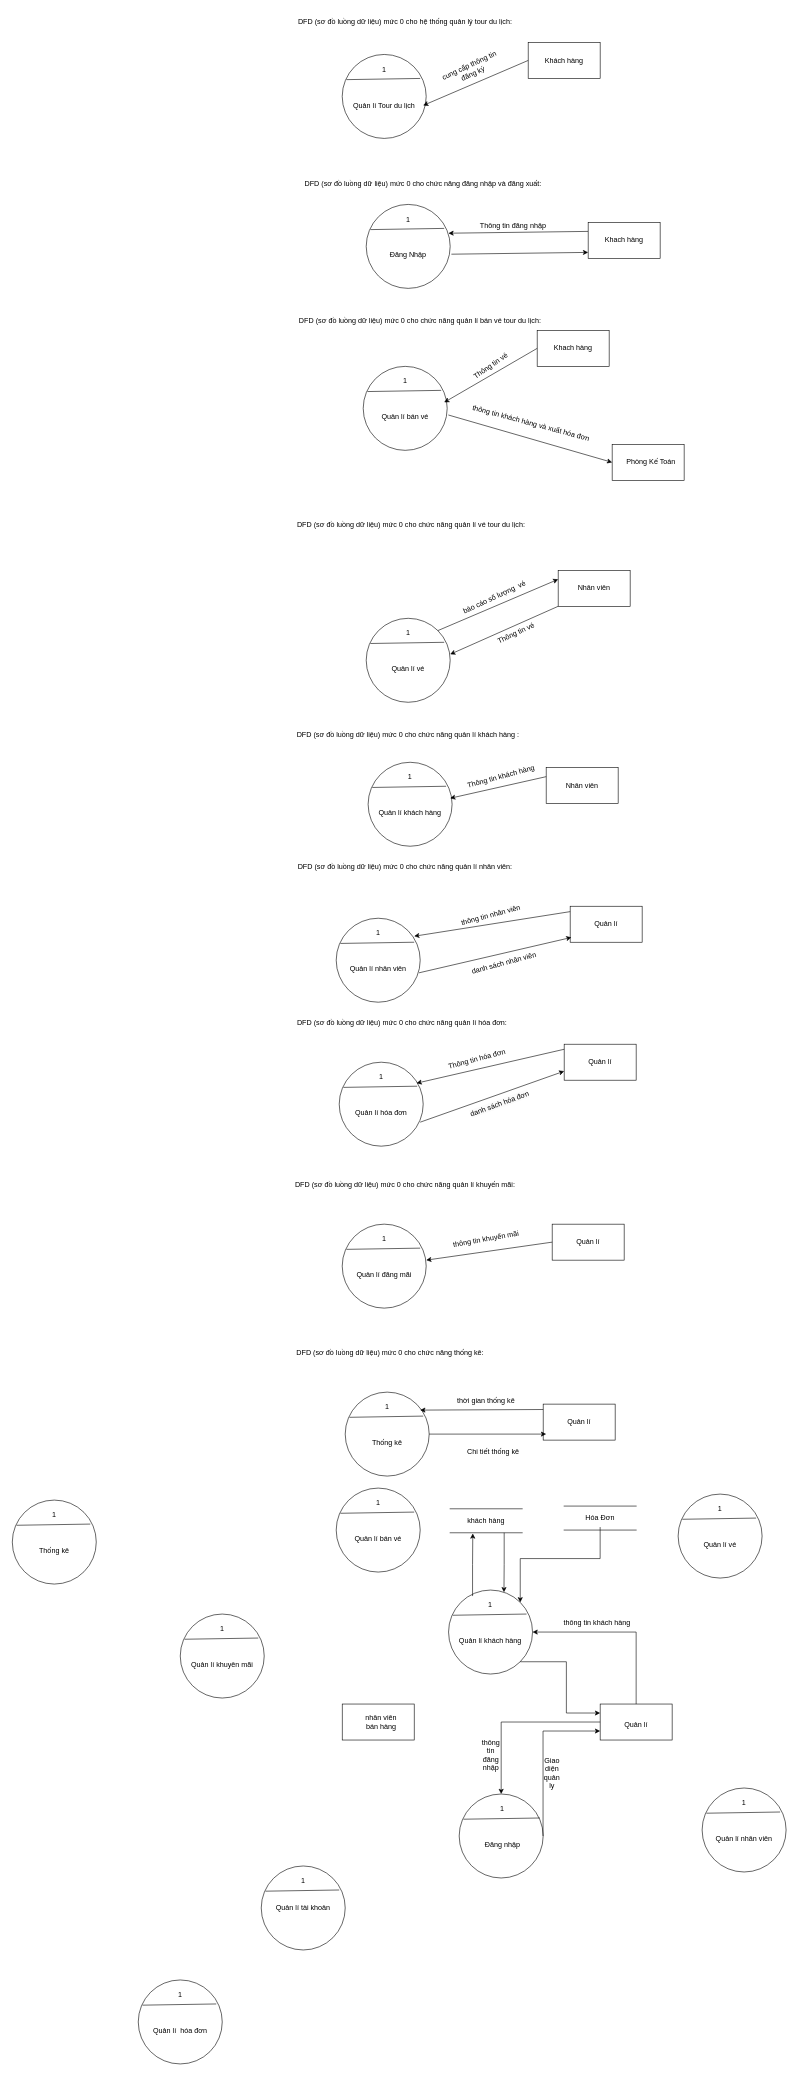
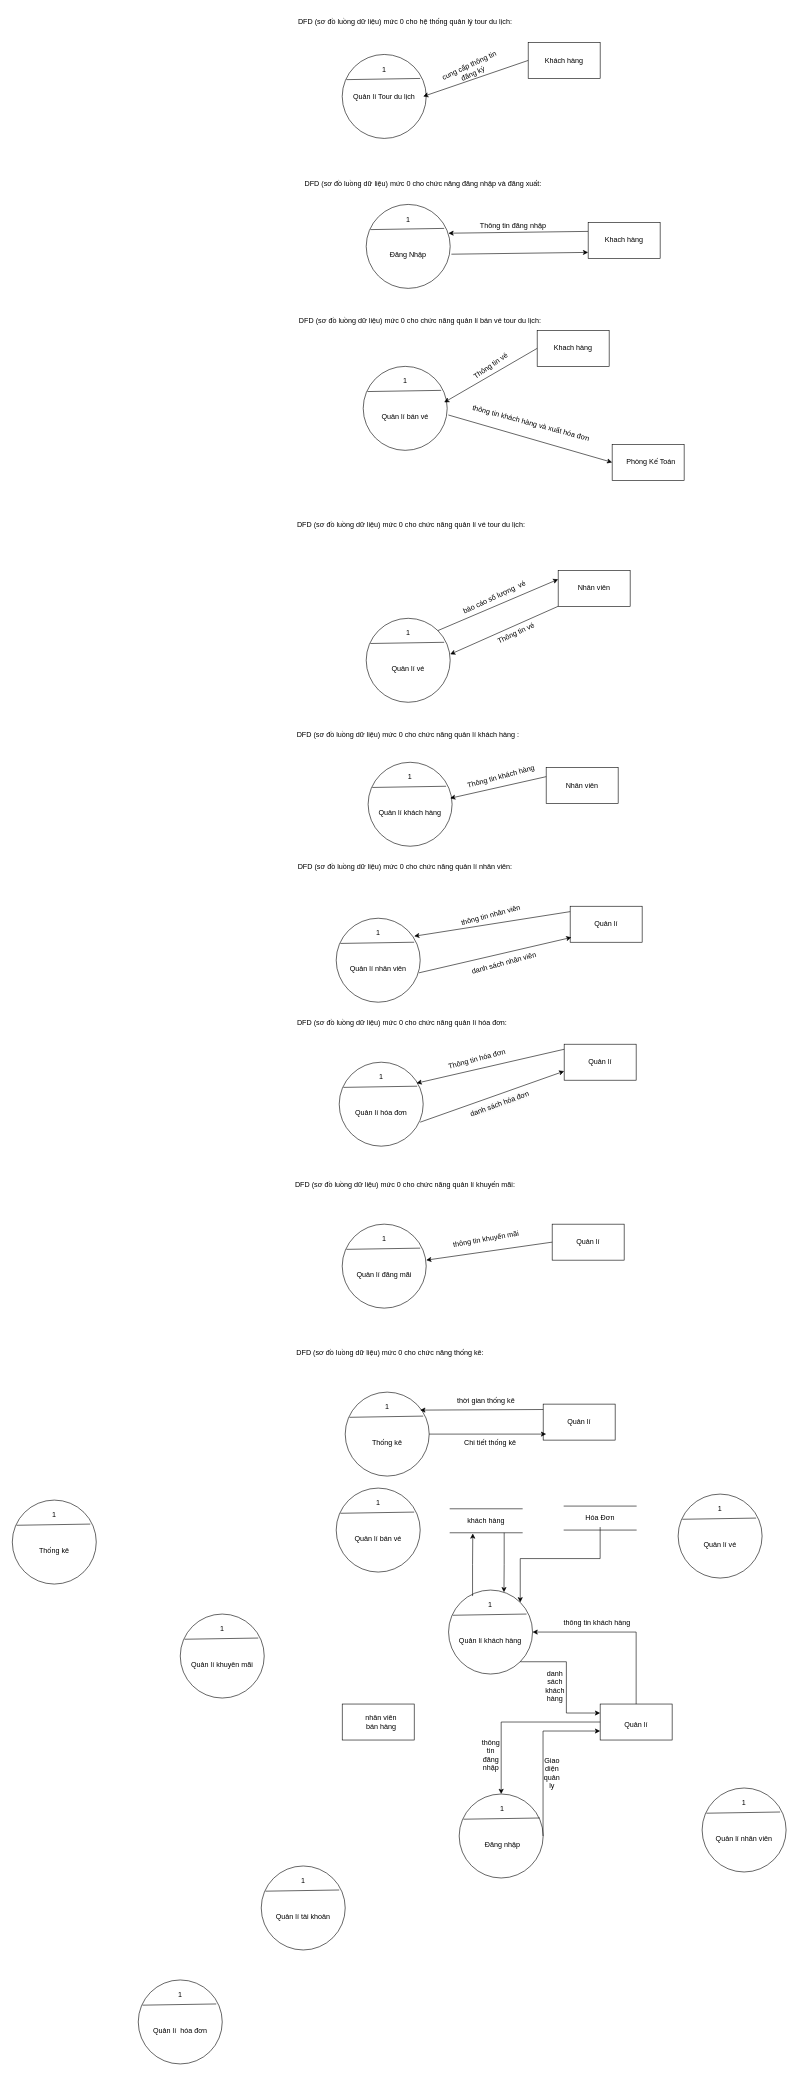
- <mxCell id="6" value="Quản lí Tour du lịch" style="text;html=1;strokeColor=none;fillColor=none;align=center;verticalAlign=middle;whiteSpace=wrap;rounded=0;" parent="2" vertex="1"><mxGeometry x="5" y="70" width="130" height="30" as="geometry" /></mxCell>
+ <mxCell id="6" value="Quản lí Tour du lịch" style="text;html=1;strokeColor=none;fillColor=none;align=center;verticalAlign=middle;whiteSpace=wrap;rounded=0;" parent="2" vertex="1"><mxGeometry x="5" y="55" width="130" height="30" as="geometry" /></mxCell>
- <mxCell id="113" value="Chi tiết thống kê" style="text;html=1;strokeColor=none;fillColor=none;align=center;verticalAlign=middle;whiteSpace=wrap;rounded=0;" parent="1" vertex="1"><mxGeometry x="767.28" y="2405" width="110" height="30" as="geometry" /></mxCell>
+ <mxCell id="113" value="Chi tiết thống kê" style="text;html=1;strokeColor=none;fillColor=none;align=center;verticalAlign=middle;whiteSpace=wrap;rounded=0;" parent="1" vertex="1"><mxGeometry x="762.28" y="2390" width="110" height="30" as="geometry" /></mxCell>
+ <mxCell id="180" value="danh sách khách hàng" style="text;html=1;strokeColor=none;fillColor=none;align=center;verticalAlign=middle;whiteSpace=wrap;rounded=0;" vertex="1" parent="1"><mxGeometry x="905" y="2770" width="40" height="80" as="geometry" /></mxCell>
- <mxCell id="135" value="Quản lí tài khoản" style="text;html=1;strokeColor=none;fillColor=none;align=center;verticalAlign=middle;whiteSpace=wrap;rounded=0;" vertex="1" parent="131"><mxGeometry x="5" y="55" width="130" height="30" as="geometry" /></mxCell>
+ <mxCell id="135" value="Quản lí tài khoản" style="text;html=1;strokeColor=none;fillColor=none;align=center;verticalAlign=middle;whiteSpace=wrap;rounded=0;" vertex="1" parent="131"><mxGeometry x="5" y="70" width="130" height="30" as="geometry" /></mxCell>
